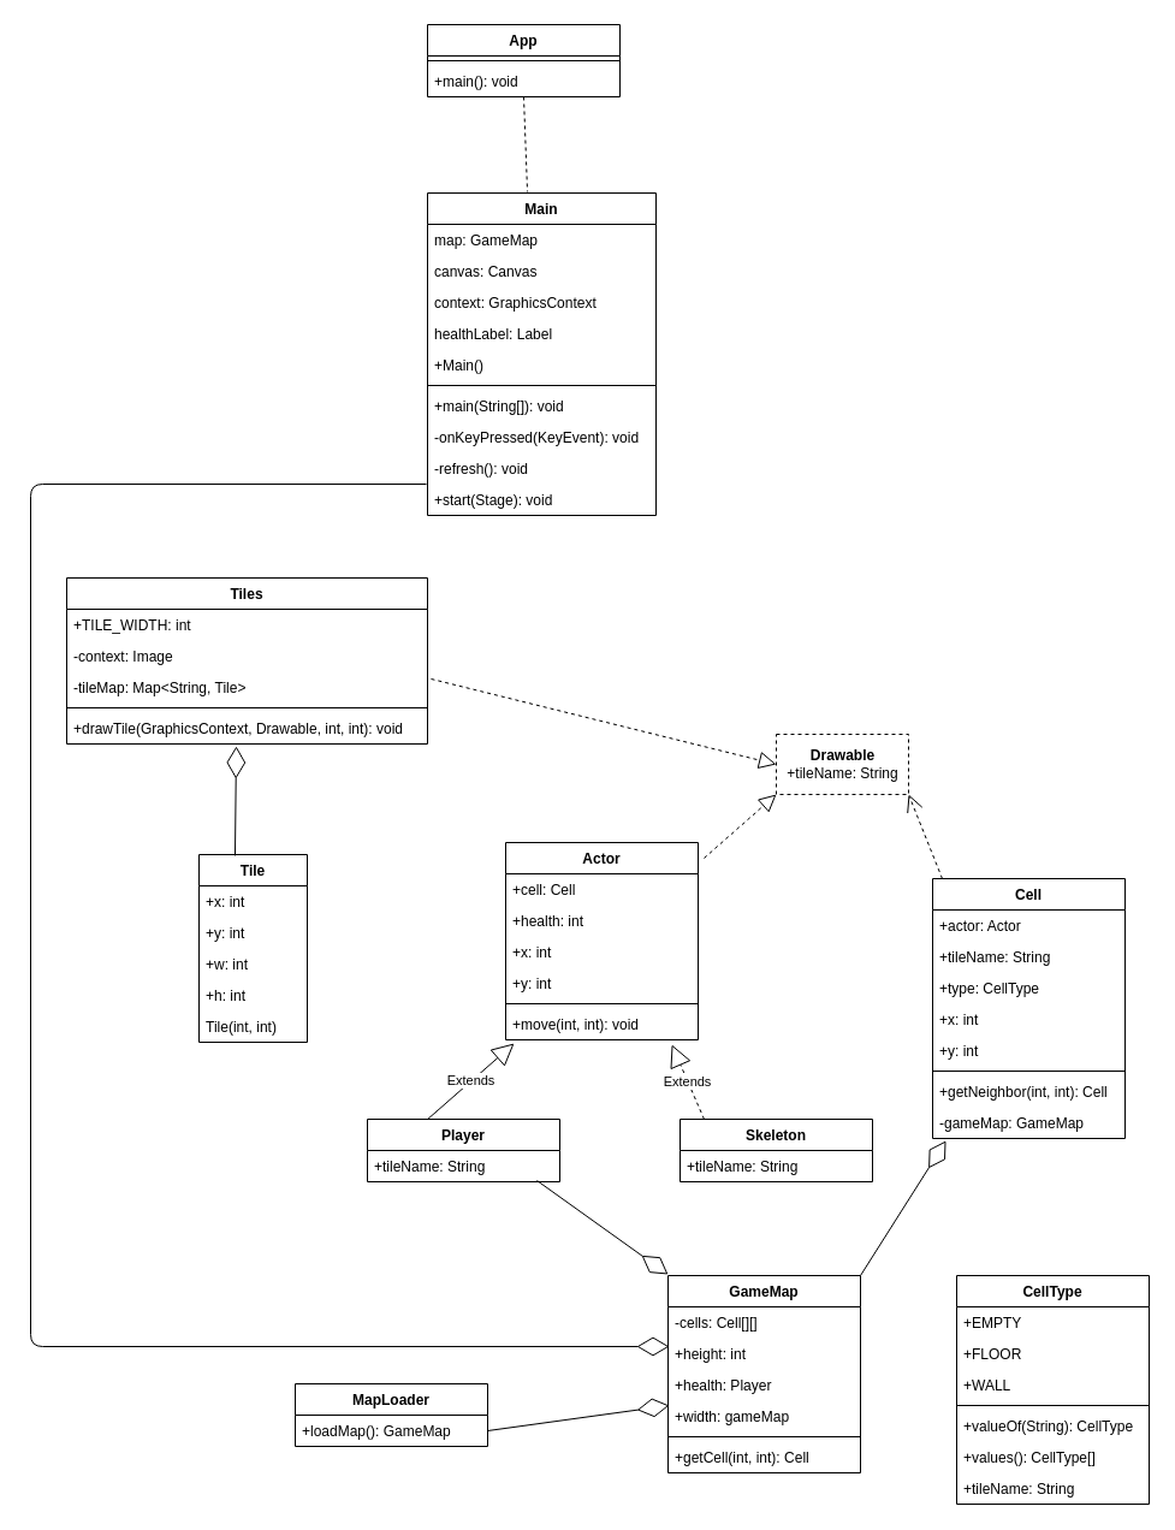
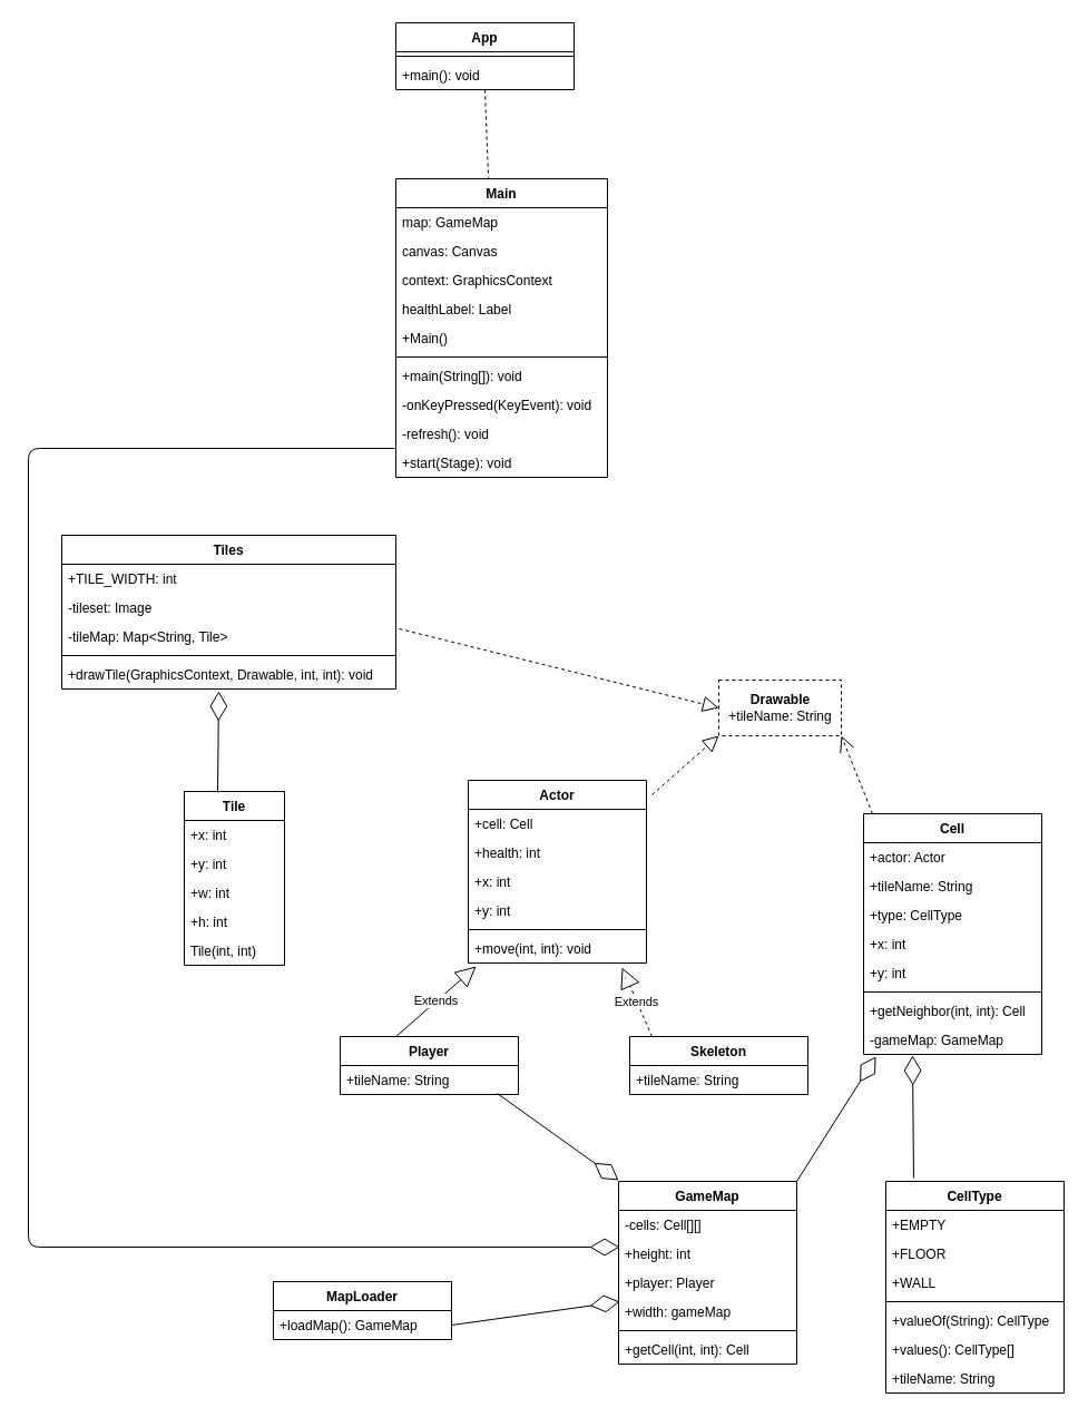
- <mxCell id="18" value="-context: Image" style="text;strokeColor=none;fillColor=none;align=left;verticalAlign=top;spacingLeft=4;spacingRight=4;overflow=hidden;rotatable=0;points=[[0,0.5],[1,0.5]];portConstraint=eastwest;" vertex="1" parent="16"><mxGeometry y="52" width="300" height="26" as="geometry" /></mxCell>
+ <mxCell id="18" value="-tileset: Image" style="text;strokeColor=none;fillColor=none;align=left;verticalAlign=top;spacingLeft=4;spacingRight=4;overflow=hidden;rotatable=0;points=[[0,0.5],[1,0.5]];portConstraint=eastwest;" vertex="1" parent="16"><mxGeometry y="52" width="300" height="26" as="geometry" /></mxCell>
+ <mxCell id="72" value="" style="endArrow=diamondThin;endFill=0;endSize=24;html=1;exitX=0.156;exitY=-0.016;exitDx=0;exitDy=0;entryX=0.275;entryY=1.038;entryDx=0;entryDy=0;entryPerimeter=0;exitPerimeter=0;" edge="1" parent="1" source="57" target="49"><mxGeometry width="160" relative="1" as="geometry"><mxPoint x="720" y="1070" as="sourcePoint" /><mxPoint x="791.04" y="958.002" as="targetPoint" /></mxGeometry></mxCell>
- <mxCell id="53" value="+health: Player" style="text;strokeColor=none;fillColor=none;align=left;verticalAlign=top;spacingLeft=4;spacingRight=4;overflow=hidden;rotatable=0;points=[[0,0.5],[1,0.5]];portConstraint=eastwest;" vertex="1" parent="50"><mxGeometry y="78" width="160" height="26" as="geometry" /></mxCell>
+ <mxCell id="53" value="+player: Player" style="text;strokeColor=none;fillColor=none;align=left;verticalAlign=top;spacingLeft=4;spacingRight=4;overflow=hidden;rotatable=0;points=[[0,0.5],[1,0.5]];portConstraint=eastwest;" vertex="1" parent="50"><mxGeometry y="78" width="160" height="26" as="geometry" /></mxCell>
